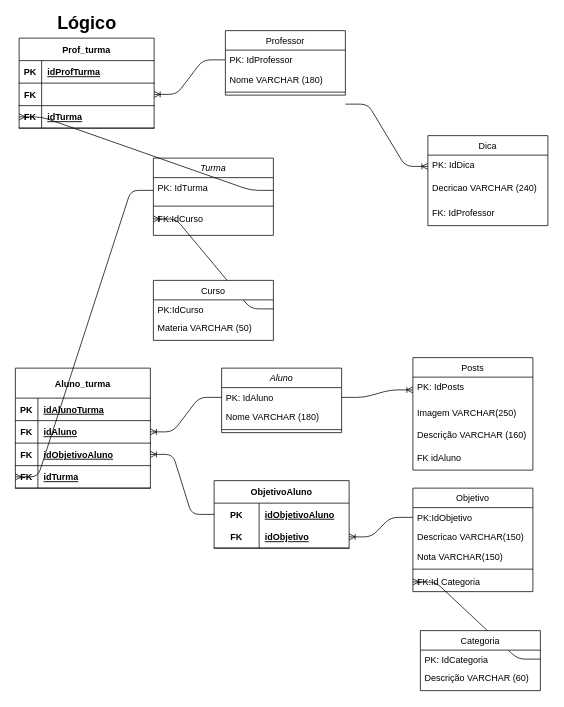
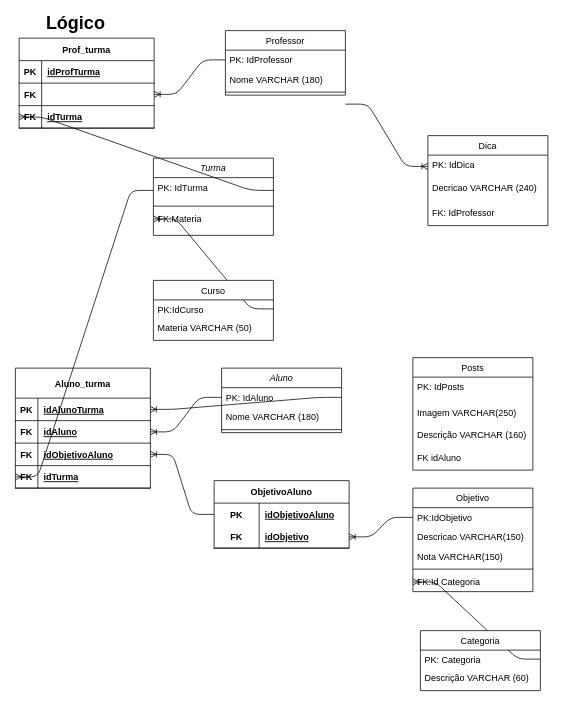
- <mxCell id="7" value="&lt;font style=&quot;font-size: 24px&quot;&gt;&lt;b&gt;Lógico&lt;/b&gt;&lt;/font&gt;" style="text;html=1;align=center;verticalAlign=middle;resizable=0;points=[];autosize=1;" parent="1" vertex="1"><mxGeometry x="70" y="20" width="90" height="20" as="geometry" /></mxCell>
+ <mxCell id="7" value="&lt;font style=&quot;font-size: 24px&quot;&gt;&lt;b&gt;Lógico&lt;/b&gt;&lt;/font&gt;" style="text;html=1;align=center;verticalAlign=middle;resizable=0;points=[];autosize=1;" parent="1" vertex="1"><mxGeometry x="55" y="20" width="90" height="20" as="geometry" /></mxCell>
- <mxCell id="41" value="FK:IdCurso" style="text;align=left;verticalAlign=top;spacingLeft=4;spacingRight=4;overflow=hidden;rotatable=0;points=[[0,0.5],[1,0.5]];portConstraint=eastwest;" parent="38" vertex="1"><mxGeometry y="68" width="160" height="26" as="geometry" /></mxCell>
+ <mxCell id="41" value="FK:Materia" style="text;align=left;verticalAlign=top;spacingLeft=4;spacingRight=4;overflow=hidden;rotatable=0;points=[[0,0.5],[1,0.5]];portConstraint=eastwest;" parent="38" vertex="1"><mxGeometry y="68" width="160" height="26" as="geometry" /></mxCell>
- <mxCell id="57" value="" style="edgeStyle=entityRelationEdgeStyle;fontSize=12;html=1;endArrow=ERoneToMany;exitX=1;exitY=0.5;exitDx=0;exitDy=0;entryX=0;entryY=0.5;entryDx=0;entryDy=0;" parent="1" source="22" target="52" edge="1"><mxGeometry width="100" height="100" relative="1" as="geometry"><mxPoint x="440" y="440" as="sourcePoint" /><mxPoint x="550" y="523" as="targetPoint" /></mxGeometry></mxCell>
+ <mxCell id="57" value="" style="edgeStyle=entityRelationEdgeStyle;fontSize=12;html=1;endArrow=ERoneToMany;exitX=1;exitY=0.5;exitDx=0;exitDy=0;" parent="1" source="22" target="28" edge="1"><mxGeometry width="100" height="100" relative="1" as="geometry"><mxPoint x="440" y="440" as="sourcePoint" /><mxPoint x="550" y="523" as="targetPoint" /></mxGeometry></mxCell>
- <mxCell id="59" value="PK: IdCategoria" style="text;align=left;verticalAlign=top;spacingLeft=4;spacingRight=4;overflow=hidden;rotatable=0;points=[[0,0.5],[1,0.5]];portConstraint=eastwest;" parent="58" vertex="1"><mxGeometry y="26" width="160" height="24" as="geometry" /></mxCell>
+ <mxCell id="59" value="PK: Categoria" style="text;align=left;verticalAlign=top;spacingLeft=4;spacingRight=4;overflow=hidden;rotatable=0;points=[[0,0.5],[1,0.5]];portConstraint=eastwest;" parent="58" vertex="1"><mxGeometry y="26" width="160" height="24" as="geometry" /></mxCell>
